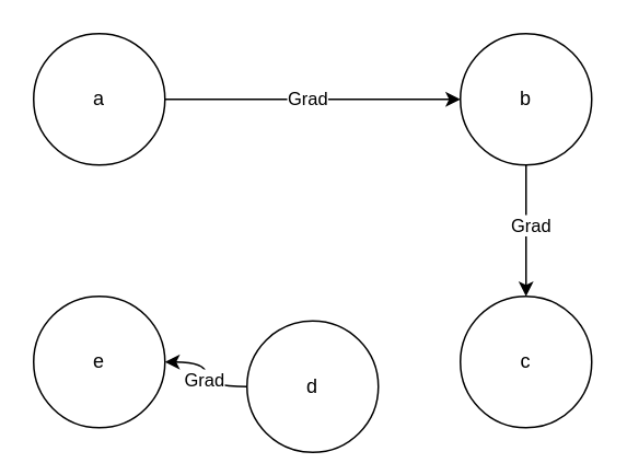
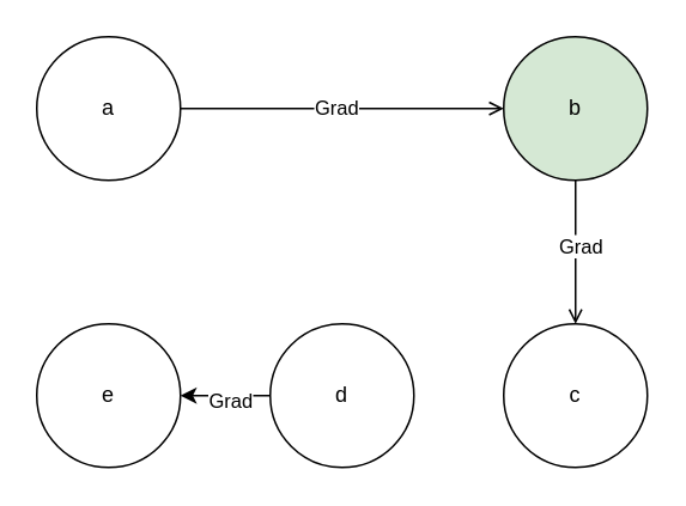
- <mxCell id="2" style="edgeStyle=orthogonalEdgeStyle;curved=1;orthogonalLoop=1;jettySize=auto;html=1;exitX=1;exitY=0.5;exitDx=0;exitDy=0;entryX=0;entryY=0.5;entryDx=0;entryDy=0;" edge="1" parent="1" source="4" target="12"><mxGeometry relative="1" as="geometry" /></mxCell>
+ <mxCell id="2" style="edgeStyle=orthogonalEdgeStyle;curved=1;orthogonalLoop=1;jettySize=auto;html=1;exitX=1;exitY=0.5;exitDx=0;exitDy=0;entryX=0;entryY=0.5;entryDx=0;entryDy=0;endArrow=open;" edge="1" parent="1" source="4" target="12"><mxGeometry relative="1" as="geometry" /></mxCell>
- <mxCell id="12" value="b" style="ellipse;whiteSpace=wrap;html=1;aspect=fixed;" vertex="1" parent="1"><mxGeometry x="280" y="20" width="80" height="80" as="geometry" /></mxCell>
+ <mxCell id="12" value="b" style="ellipse;whiteSpace=wrap;html=1;aspect=fixed;fillColor=#d5e8d4;" vertex="1" parent="1"><mxGeometry x="280" y="20" width="80" height="80" as="geometry" /></mxCell>
- <mxCell id="10" style="edgeStyle=orthogonalEdgeStyle;orthogonalLoop=1;jettySize=auto;html=1;exitX=0.5;exitY=1;exitDx=0;exitDy=0;rounded=0;" edge="1" parent="1" source="12" target="9"><mxGeometry relative="1" as="geometry" /></mxCell>
+ <mxCell id="10" style="edgeStyle=orthogonalEdgeStyle;orthogonalLoop=1;jettySize=auto;html=1;exitX=0.5;exitY=1;exitDx=0;exitDy=0;rounded=0;endArrow=open;" edge="1" parent="1" source="12" target="9"><mxGeometry relative="1" as="geometry" /></mxCell>
- <mxCell id="8" value="d" style="ellipse;whiteSpace=wrap;html=1;aspect=fixed;" vertex="1" parent="1"><mxGeometry x="150" y="195" width="80" height="80" as="geometry" /></mxCell>
+ <mxCell id="8" value="d" style="ellipse;whiteSpace=wrap;html=1;aspect=fixed;" vertex="1" parent="1"><mxGeometry x="150" y="180" width="80" height="80" as="geometry" /></mxCell>
